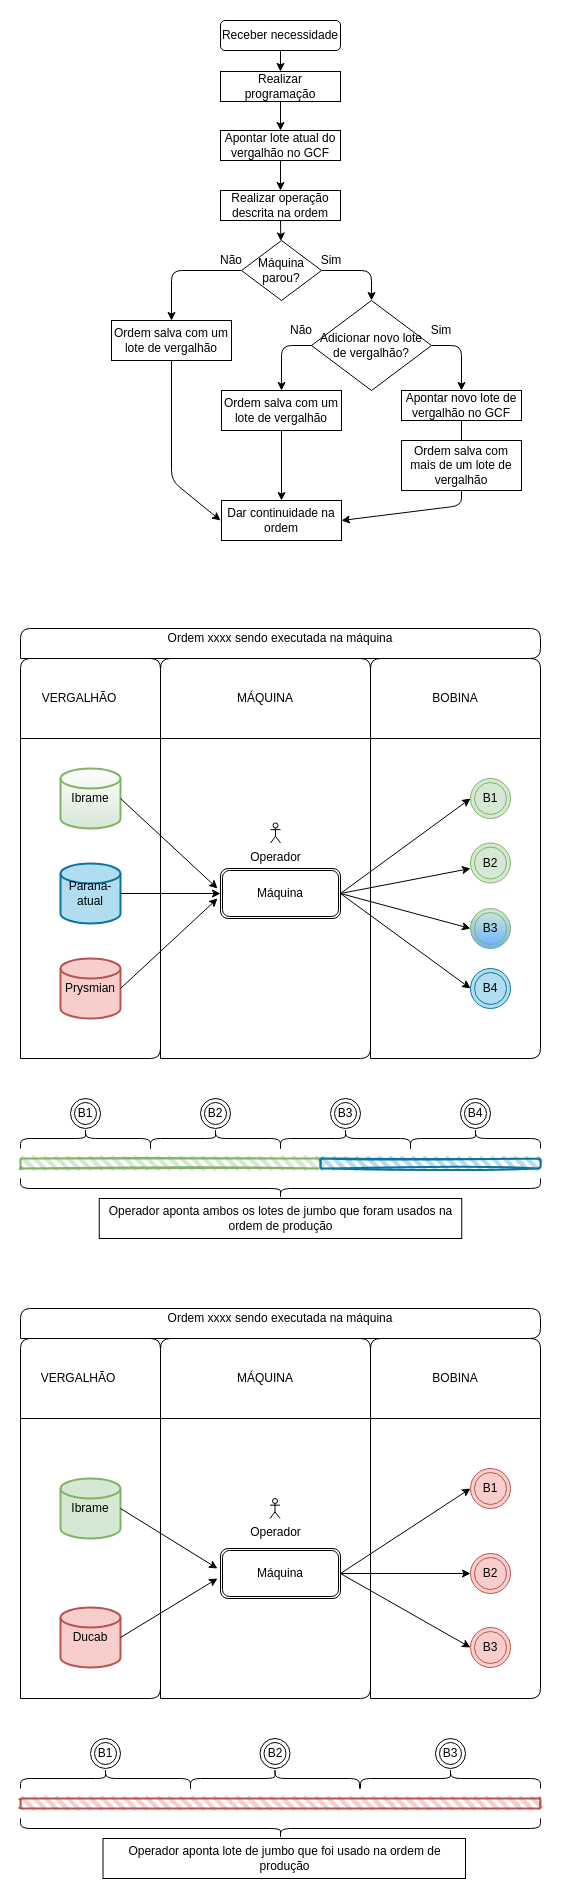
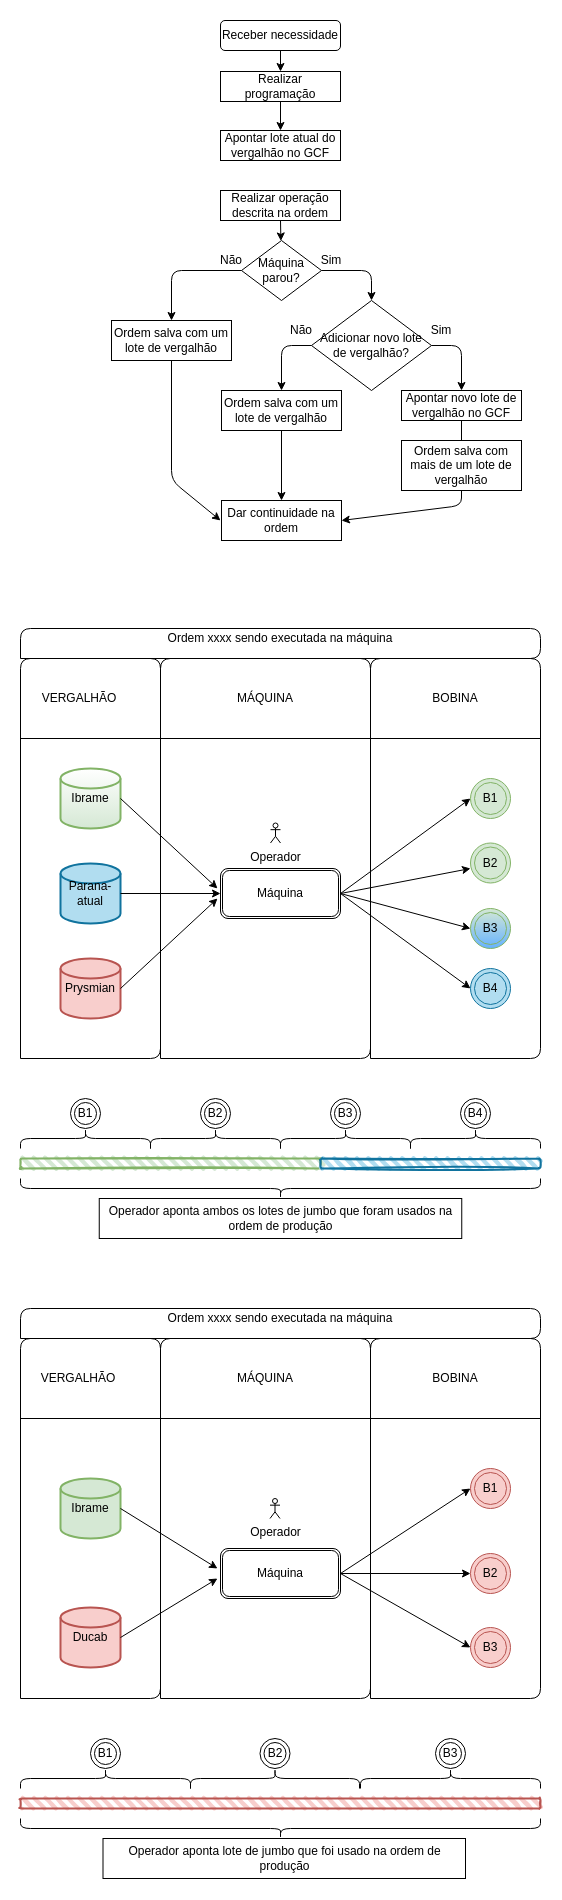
- <mxCell id="72" value="" style="endArrow=classic;html=1;entryX=0.5;entryY=0;entryDx=0;entryDy=0;exitX=0.5;exitY=1;exitDx=0;exitDy=0;" parent="1" source="92" target="69" edge="1"><mxGeometry width="50" height="50" relative="1" as="geometry"><mxPoint x="280" y="160" as="sourcePoint" /><mxPoint x="283.75" y="190" as="targetPoint" /></mxGeometry></mxCell>
